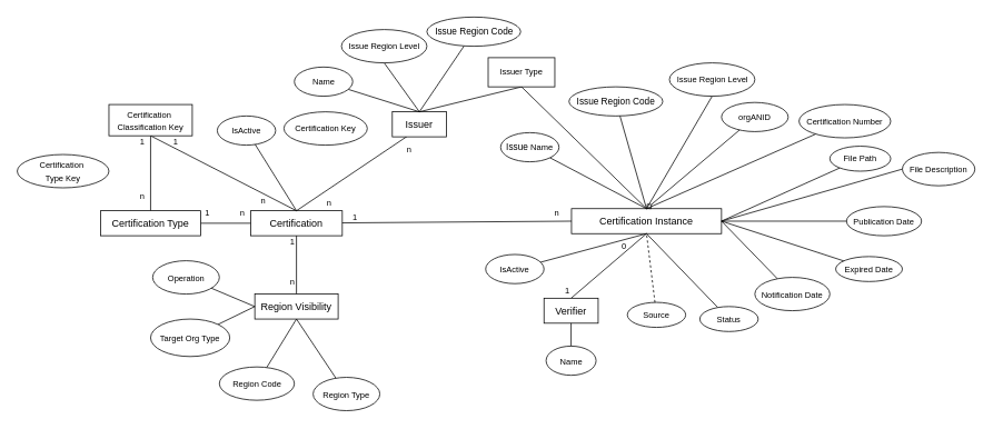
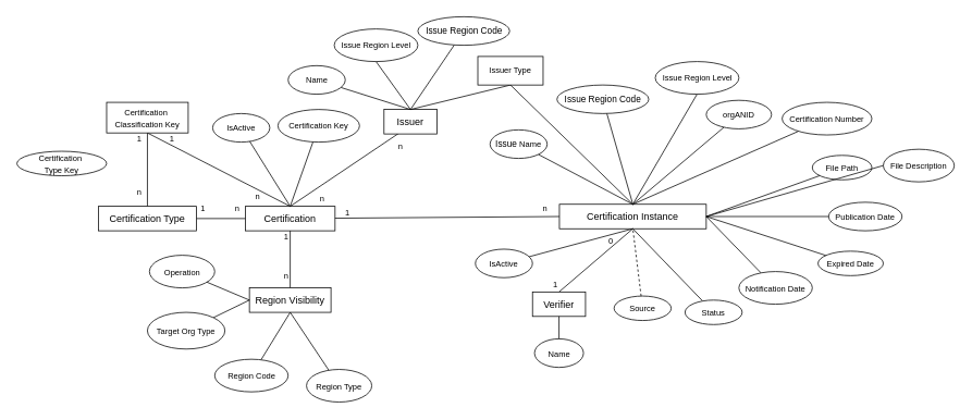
- <mxCell id="10" value="&lt;font style=&quot;font-size: 10px;&quot;&gt;File Path&lt;/font&gt;" style="ellipse;whiteSpace=wrap;html=1;align=center;" parent="1" vertex="1"><mxGeometry x="995" y="175" width="73" height="30" as="geometry" /></mxCell>
+ <mxCell id="10" value="&lt;font style=&quot;font-size: 10px;&quot;&gt;File Path&lt;/font&gt;" style="ellipse;whiteSpace=wrap;html=1;align=center;" parent="1" vertex="1"><mxGeometry x="995" y="190" width="73" height="30" as="geometry" /></mxCell>
- <mxCell id="63" value="&lt;font style=&quot;font-size: 10px;&quot;&gt;Certification&amp;nbsp;&lt;br&gt;Type&amp;nbsp;Key&lt;/font&gt;" style="ellipse;whiteSpace=wrap;html=1;align=center;" parent="1" vertex="1"><mxGeometry x="20" y="185" width="110" height="40" as="geometry" /></mxCell>
+ <mxCell id="63" value="&lt;font style=&quot;font-size: 10px;&quot;&gt;Certification&amp;nbsp;&lt;br&gt;Type&amp;nbsp;Key&lt;/font&gt;" style="ellipse;whiteSpace=wrap;html=1;align=center;" parent="1" vertex="1"><mxGeometry x="20" y="185" width="110" height="30" as="geometry" /></mxCell>
+ <mxCell id="26" style="edgeStyle=none;rounded=0;orthogonalLoop=1;jettySize=auto;html=1;entryX=0.5;entryY=0;entryDx=0;entryDy=0;fontSize=10;endArrow=none;endFill=0;" parent="1" source="27" target="2" edge="1"><mxGeometry relative="1" as="geometry" /></mxCell>
- <mxCell id="5" style="rounded=0;orthogonalLoop=1;jettySize=auto;html=1;endArrow=diamond;endFill=0;entryX=0.5;entryY=0;entryDx=0;entryDy=0;" parent="1" source="6" target="3" edge="1"><mxGeometry relative="1" as="geometry"><mxPoint x="725" y="245" as="targetPoint" /></mxGeometry></mxCell>
+ <mxCell id="5" style="rounded=0;orthogonalLoop=1;jettySize=auto;html=1;endArrow=none;endFill=0;entryX=0.5;entryY=0;entryDx=0;entryDy=0;" parent="1" source="6" target="3" edge="1"><mxGeometry relative="1" as="geometry"><mxPoint x="725" y="245" as="targetPoint" /></mxGeometry></mxCell>
